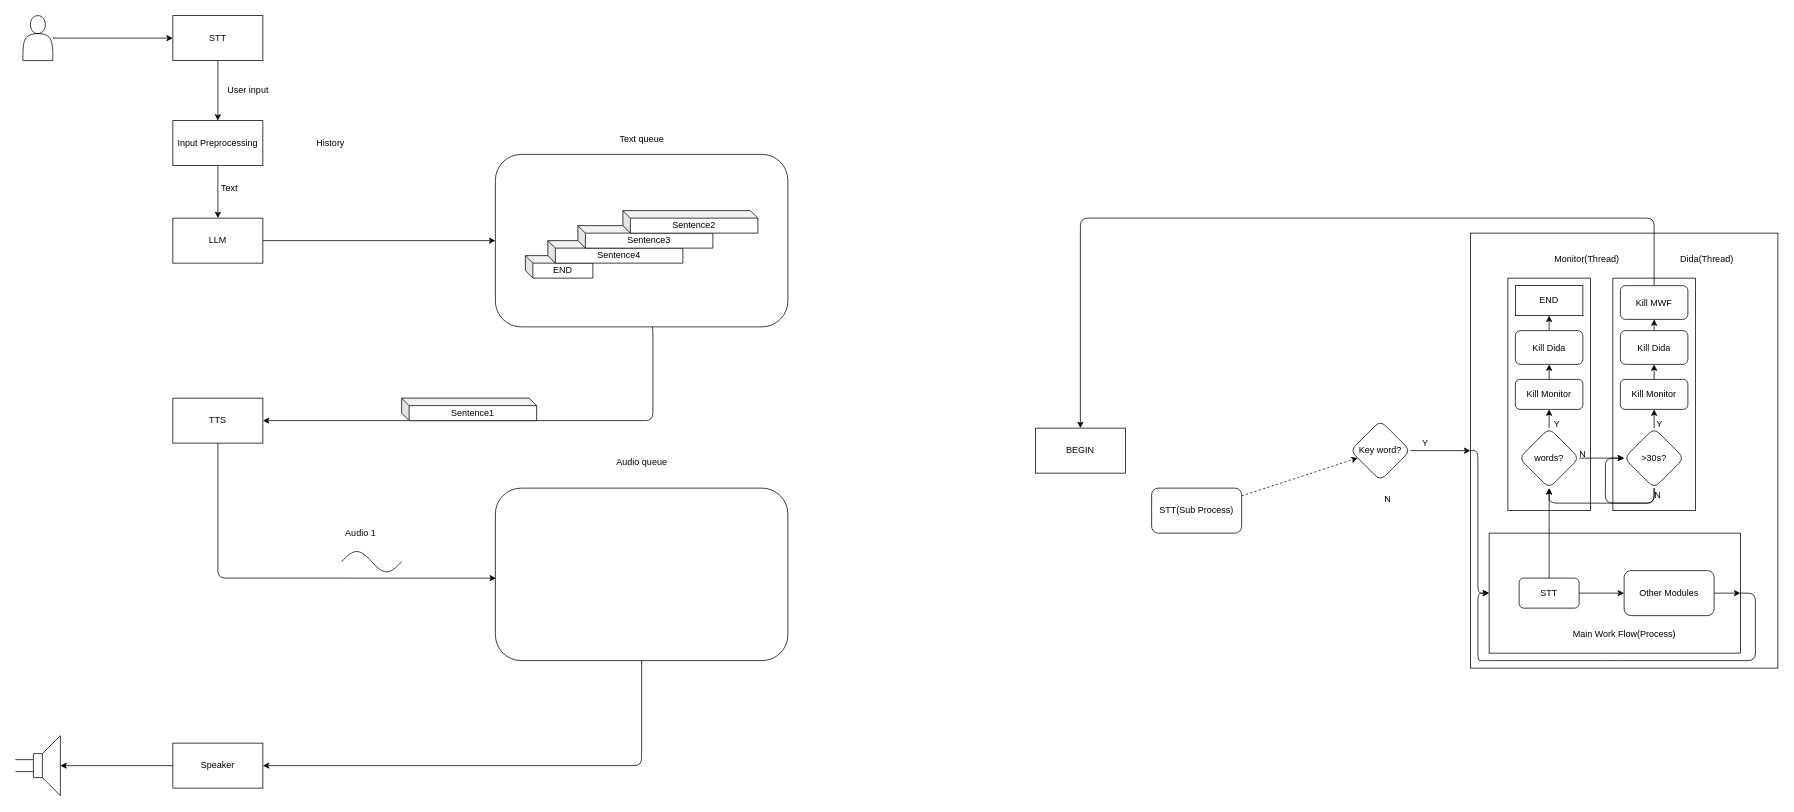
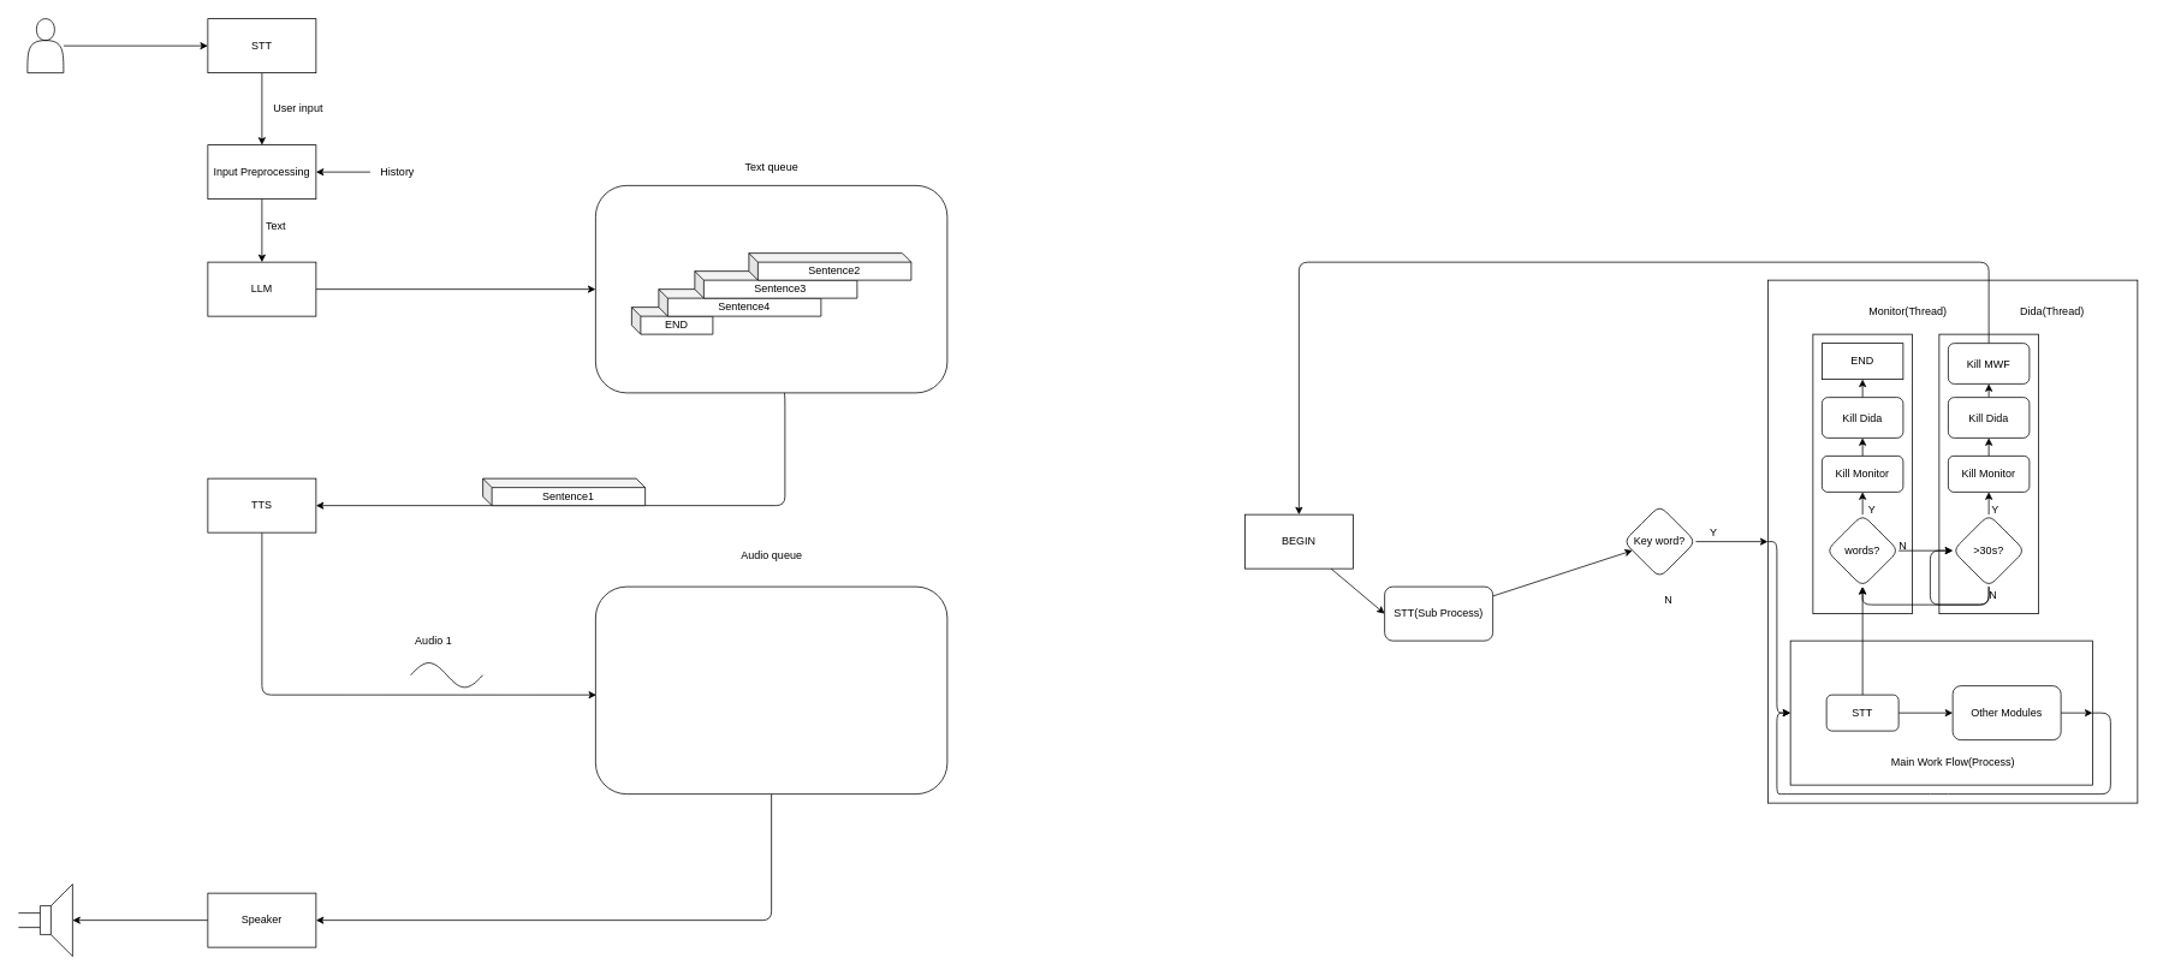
+ <mxCell id="34" style="edgeStyle=none;html=1;entryX=1;entryY=0.5;entryDx=0;entryDy=0;" parent="1" source="35" target="32" edge="1"><mxGeometry relative="1" as="geometry" /></mxCell>
- <mxCell id="36" value="" style="edgeStyle=none;html=1;dashed=1;" parent="1" source="37" target="39" edge="1"><mxGeometry relative="1" as="geometry" /></mxCell>
+ <mxCell id="36" value="" style="edgeStyle=none;html=1;" parent="1" source="37" target="39" edge="1"><mxGeometry relative="1" as="geometry" /></mxCell>
+ <mxCell id="40" style="edgeStyle=none;html=1;entryX=0;entryY=0.5;entryDx=0;entryDy=0;" parent="1" source="41" target="37" edge="1"><mxGeometry relative="1" as="geometry" /></mxCell>
